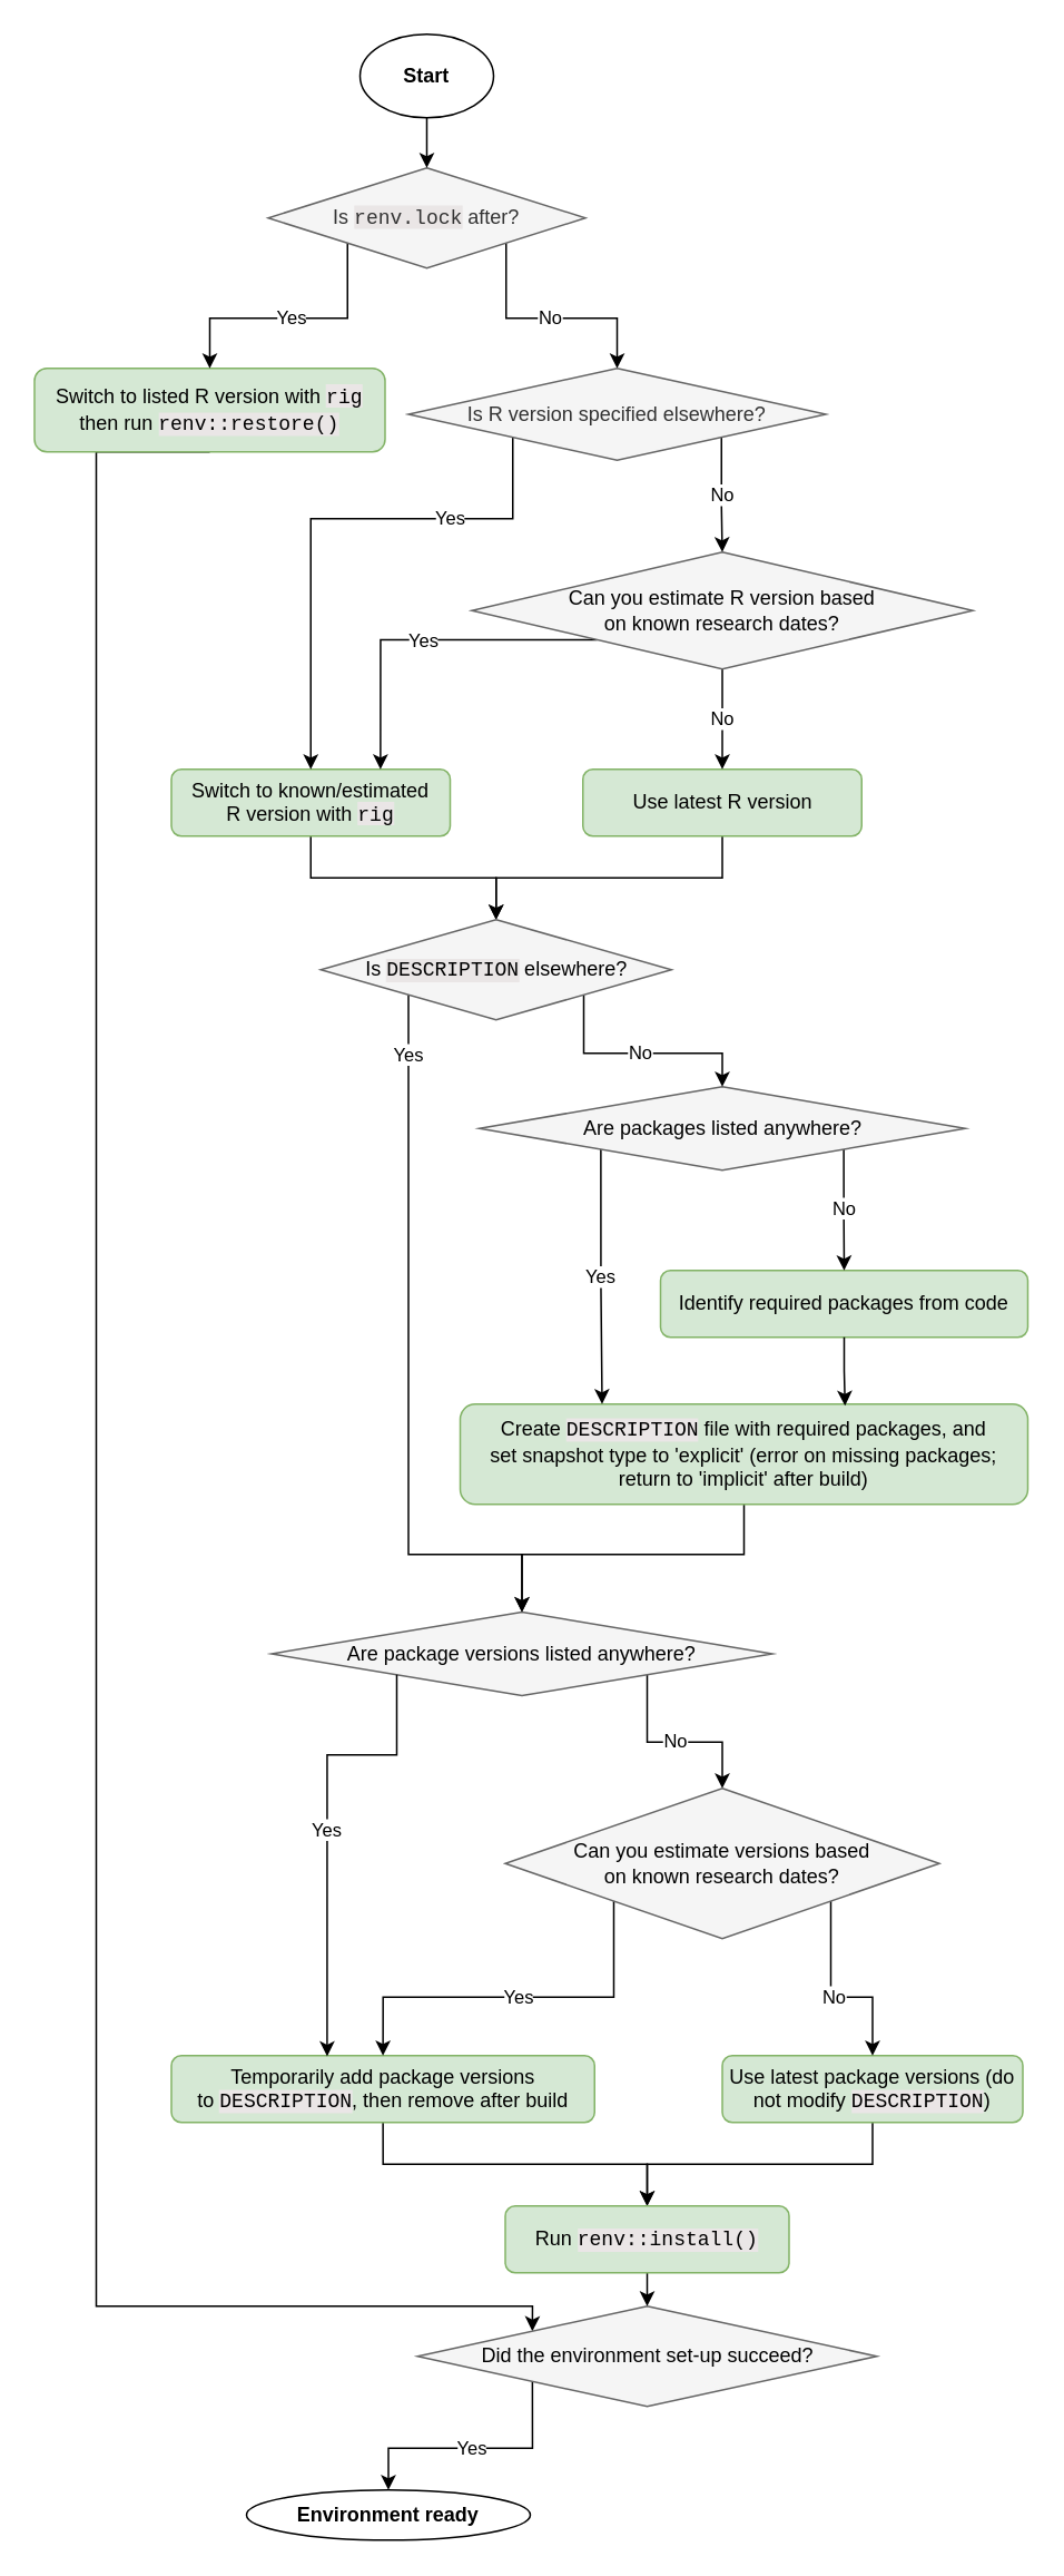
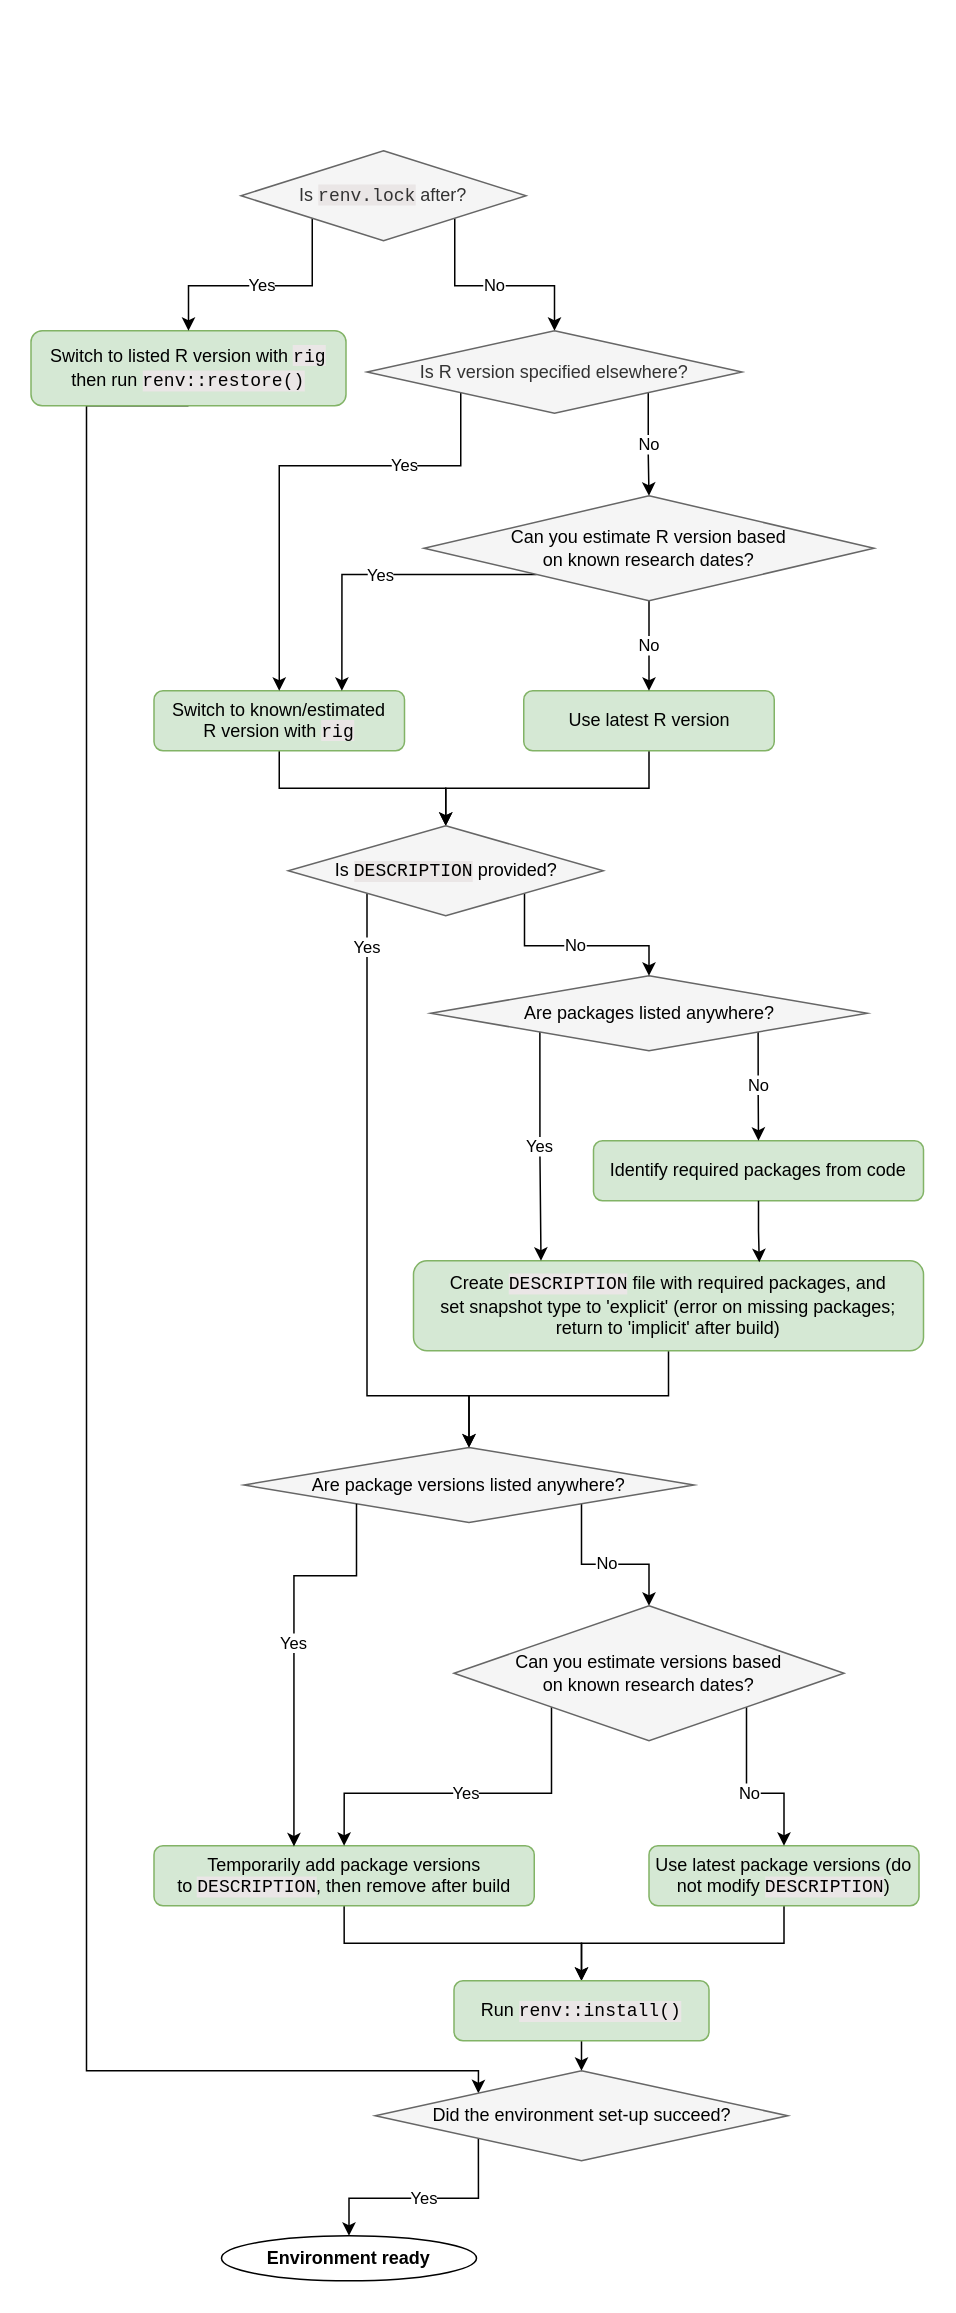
- <mxCell id="40" value="&lt;b&gt;Start&lt;/b&gt;" style="ellipse;whiteSpace=wrap;html=1;" vertex="1" parent="1"><mxGeometry x="215" y="20" width="80" height="50" as="geometry" /></mxCell>
- <mxCell id="39" value="" style="edgeStyle=orthogonalEdgeStyle;rounded=0;orthogonalLoop=1;jettySize=auto;html=1;" edge="1" parent="1" source="40" target="17"><mxGeometry relative="1" as="geometry" /></mxCell>
- <mxCell id="36" value="&lt;font color=&quot;#000000&quot;&gt;Is&amp;nbsp;&lt;span style=&quot;font-family: &amp;quot;Courier New&amp;quot;; background-color: rgb(234, 230, 230);&quot;&gt;DESCRIPTION&lt;/span&gt;&amp;nbsp;elsewhere?&lt;/font&gt;" style="rhombus;whiteSpace=wrap;html=1;fillColor=#f5f5f5;strokeColor=#666666;fontColor=#333333;" vertex="1" parent="1"><mxGeometry x="191.5" y="550" width="210" height="60" as="geometry" /></mxCell>
+ <mxCell id="36" value="&lt;font color=&quot;#000000&quot;&gt;Is&amp;nbsp;&lt;span style=&quot;font-family: &amp;quot;Courier New&amp;quot;; background-color: rgb(234, 230, 230);&quot;&gt;DESCRIPTION&lt;/span&gt;&amp;nbsp;provided?&lt;/font&gt;" style="rhombus;whiteSpace=wrap;html=1;fillColor=#f5f5f5;strokeColor=#666666;fontColor=#333333;" vertex="1" parent="1"><mxGeometry x="191.5" y="550" width="210" height="60" as="geometry" /></mxCell>
